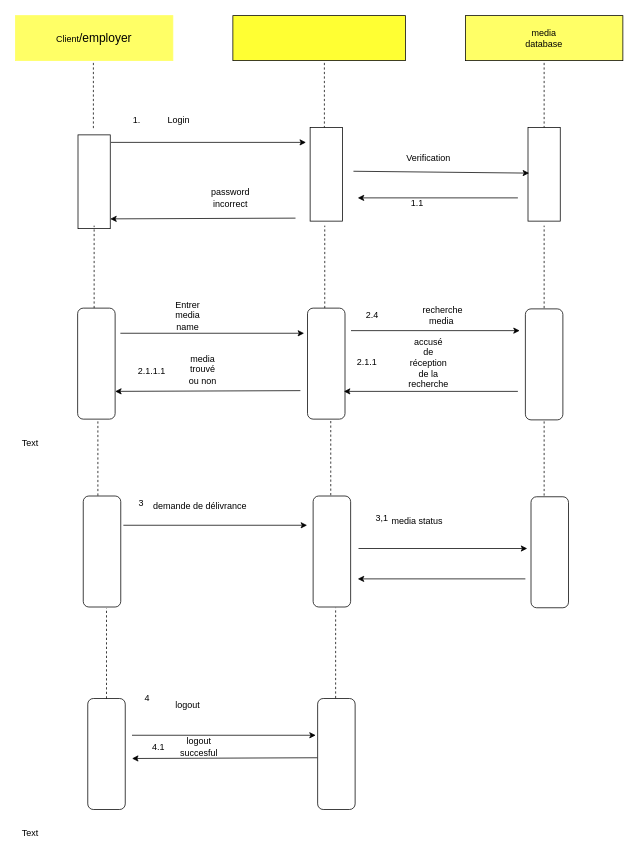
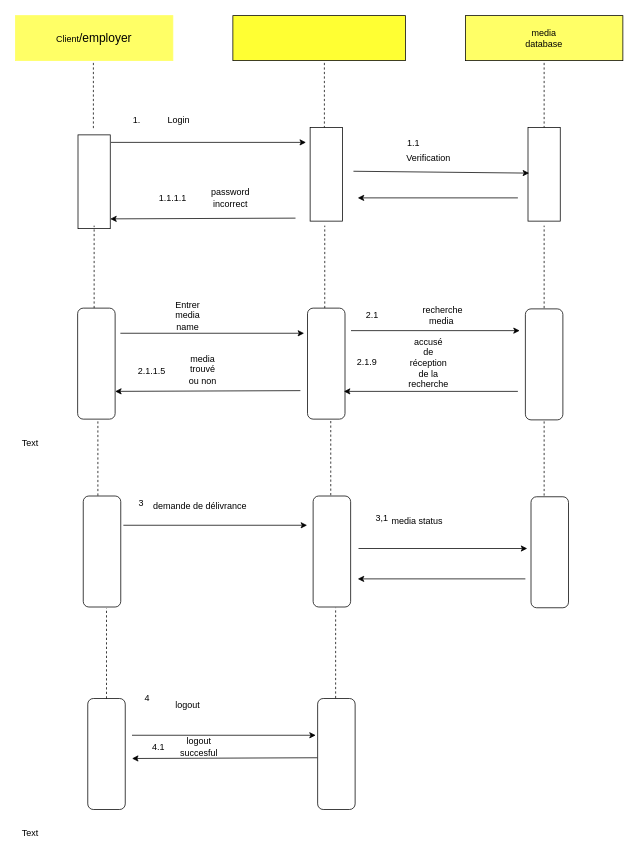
+ <mxCell id="28" value="1.1.1.1" style="text;html=1;strokeColor=none;fillColor=none;align=center;verticalAlign=middle;whiteSpace=wrap;rounded=0;" parent="1" vertex="1"><mxGeometry x="209.5" y="253" width="40" height="20" as="geometry" /></mxCell>
- <mxCell id="22" value="1.1" style="text;html=1;strokeColor=none;fillColor=none;align=center;verticalAlign=middle;whiteSpace=wrap;rounded=0;" parent="1" vertex="1"><mxGeometry x="536" y="260" width="40" height="20" as="geometry" /></mxCell>
+ <mxCell id="22" value="1.1" style="text;html=1;strokeColor=none;fillColor=none;align=center;verticalAlign=middle;whiteSpace=wrap;rounded=0;" parent="1" vertex="1"><mxGeometry x="531" y="180" width="40" height="20" as="geometry" /></mxCell>
- <mxCell id="40" value="2.4" style="text;html=1;strokeColor=none;fillColor=none;align=center;verticalAlign=middle;whiteSpace=wrap;rounded=0;" parent="1" vertex="1"><mxGeometry x="476" y="410" width="40" height="20" as="geometry" /></mxCell>
+ <mxCell id="40" value="2.1" style="text;html=1;strokeColor=none;fillColor=none;align=center;verticalAlign=middle;whiteSpace=wrap;rounded=0;" parent="1" vertex="1"><mxGeometry x="476" y="410" width="40" height="20" as="geometry" /></mxCell>
- <mxCell id="55" value="2.1.1" style="text;html=1;strokeColor=none;fillColor=none;align=center;verticalAlign=middle;whiteSpace=wrap;rounded=0;" parent="1" vertex="1"><mxGeometry x="468.5" y="472" width="40" height="20" as="geometry" /></mxCell>
+ <mxCell id="55" value="2.1.9" style="text;html=1;strokeColor=none;fillColor=none;align=center;verticalAlign=middle;whiteSpace=wrap;rounded=0;" parent="1" vertex="1"><mxGeometry x="468.5" y="472" width="40" height="20" as="geometry" /></mxCell>
- <mxCell id="45" value="2.1.1.1" style="text;html=1;strokeColor=none;fillColor=none;align=center;verticalAlign=middle;whiteSpace=wrap;rounded=0;" parent="1" vertex="1"><mxGeometry x="182" y="484" width="40" height="20" as="geometry" /></mxCell>
+ <mxCell id="45" value="2.1.1.5" style="text;html=1;strokeColor=none;fillColor=none;align=center;verticalAlign=middle;whiteSpace=wrap;rounded=0;" parent="1" vertex="1"><mxGeometry x="182" y="484" width="40" height="20" as="geometry" /></mxCell>
